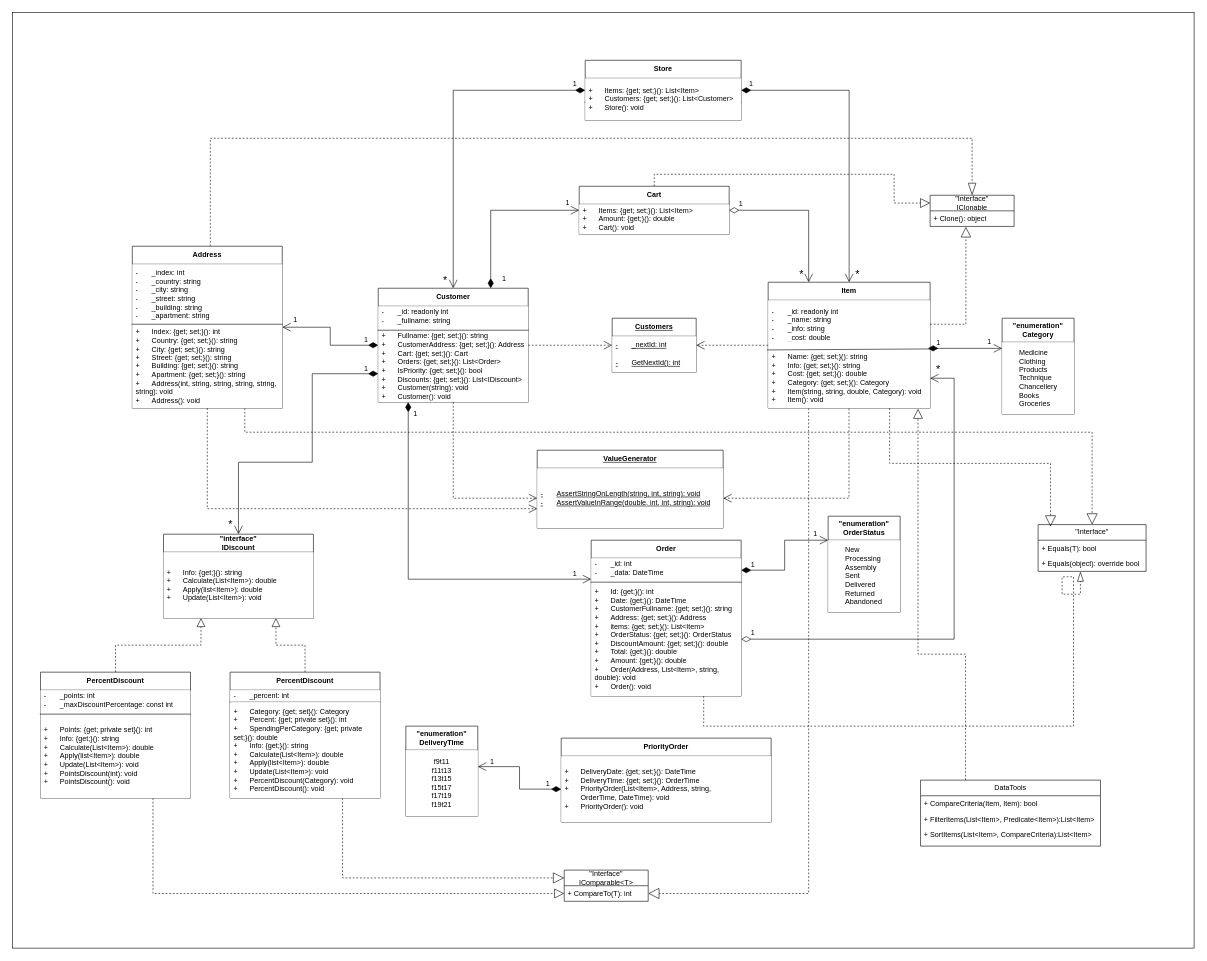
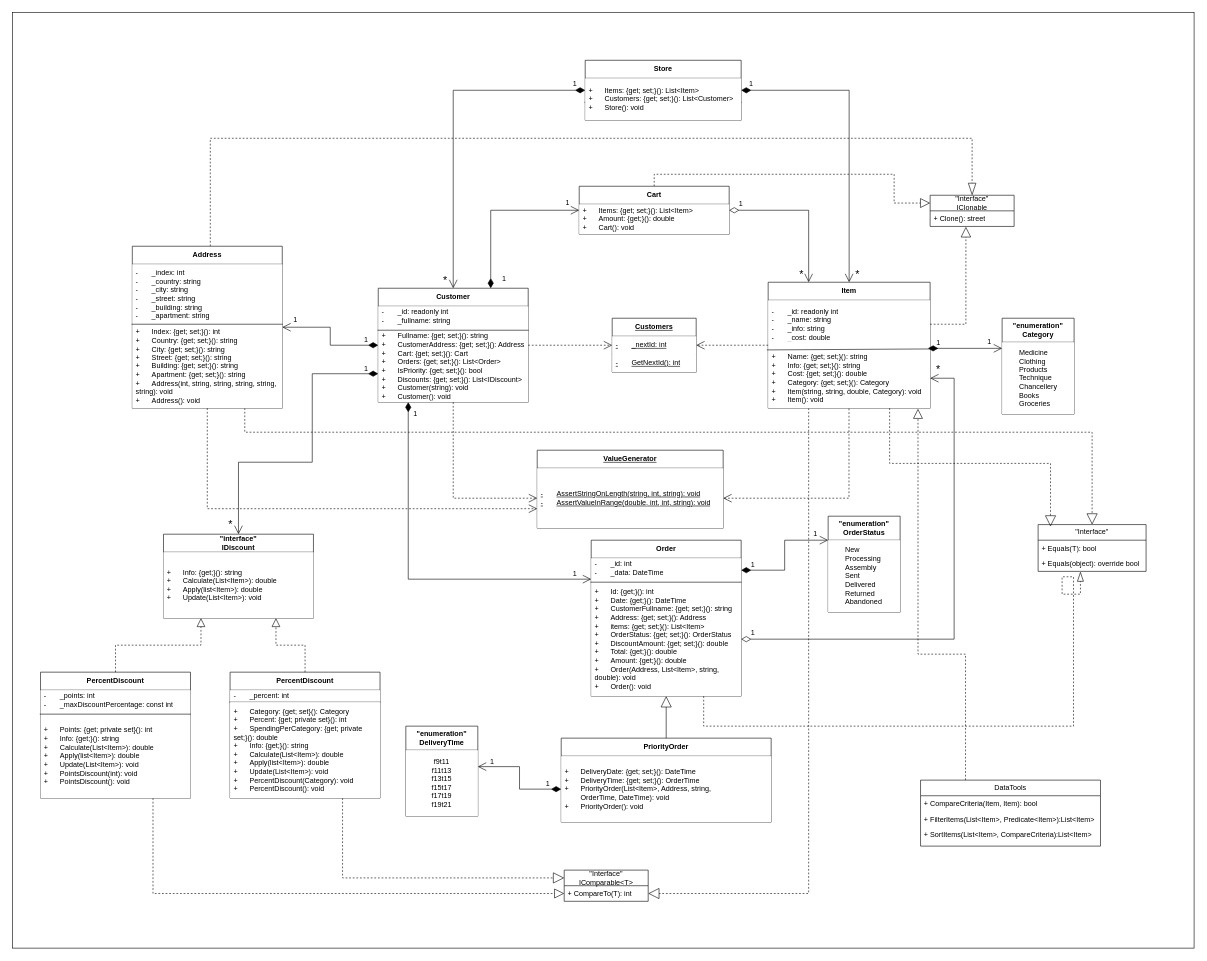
- <mxCell id="95" value="+ Clone(): object" style="text;strokeColor=none;fillColor=none;align=left;verticalAlign=top;spacingLeft=4;spacingRight=4;overflow=hidden;rotatable=0;points=[[0,0.5],[1,0.5]];portConstraint=eastwest;whiteSpace=wrap;html=1;" parent="94" vertex="1"><mxGeometry y="26" width="140" height="26" as="geometry" /></mxCell>
+ <mxCell id="95" value="+ Clone(): street" style="text;strokeColor=none;fillColor=none;align=left;verticalAlign=top;spacingLeft=4;spacingRight=4;overflow=hidden;rotatable=0;points=[[0,0.5],[1,0.5]];portConstraint=eastwest;whiteSpace=wrap;html=1;" parent="94" vertex="1"><mxGeometry y="26" width="140" height="26" as="geometry" /></mxCell>
+ <mxCell id="64" value="&lt;div&gt;&lt;br&gt;&lt;/div&gt;&lt;div&gt;&lt;br&gt;&lt;/div&gt;" style="endArrow=block;endSize=16;endFill=0;html=1;rounded=0;entryX=0.5;entryY=1;entryDx=0;entryDy=0;exitX=0.5;exitY=0;exitDx=0;exitDy=0;" parent="1" source="60" target="35" edge="1"><mxGeometry width="160" relative="1" as="geometry"><mxPoint x="760" y="1190" as="sourcePoint" /><mxPoint x="920" y="1190" as="targetPoint" /></mxGeometry></mxCell>
